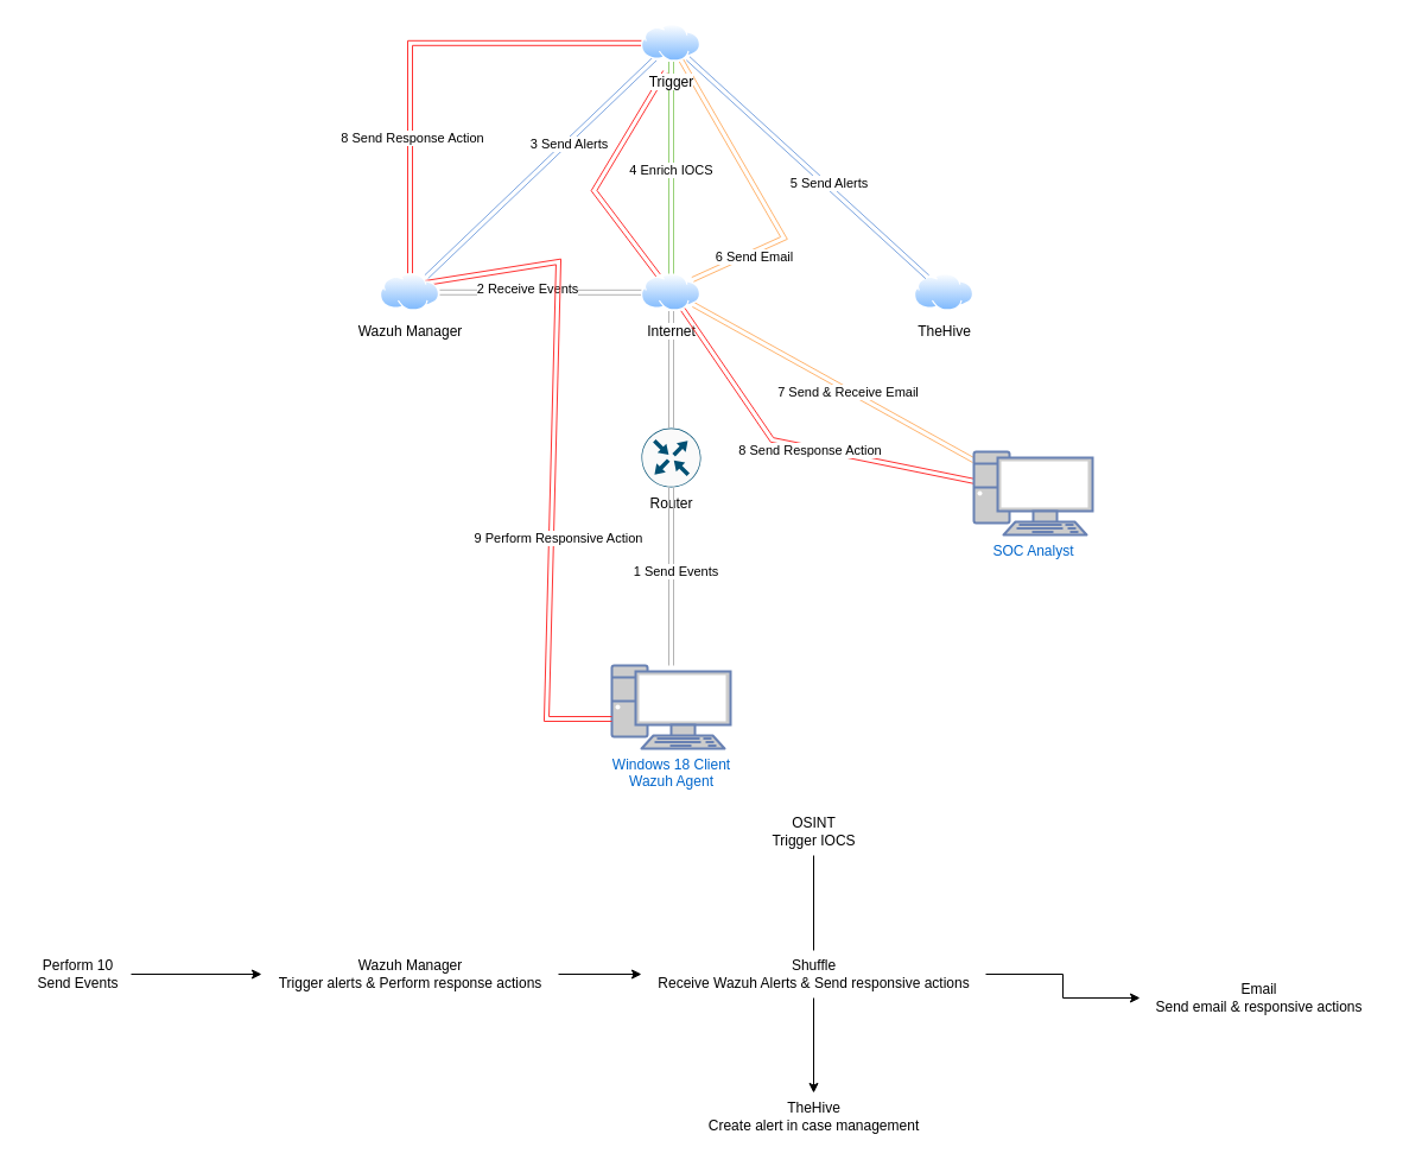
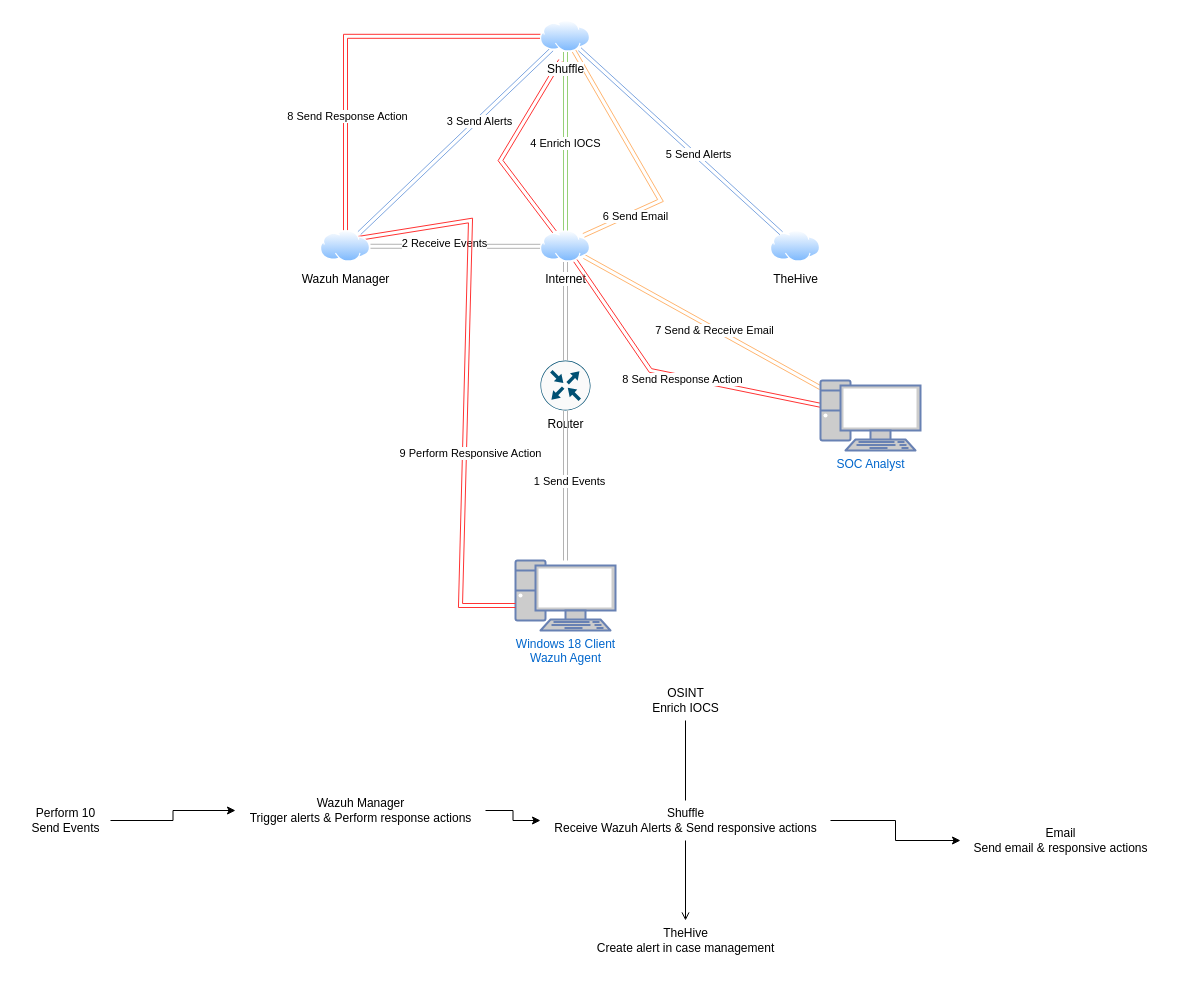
- <mxCell id="22" value="Trigger" style="image;aspect=fixed;perimeter=ellipsePerimeter;html=1;align=center;shadow=0;dashed=0;spacingTop=3;image=img/lib/active_directory/internet_cloud.svg;" vertex="1" parent="1"><mxGeometry x="540" y="20" width="50" height="31.5" as="geometry" /></mxCell>
+ <mxCell id="22" value="Shuffle" style="image;aspect=fixed;perimeter=ellipsePerimeter;html=1;align=center;shadow=0;dashed=0;spacingTop=3;image=img/lib/active_directory/internet_cloud.svg;" vertex="1" parent="1"><mxGeometry x="540" y="20" width="50" height="31.5" as="geometry" /></mxCell>
- <mxCell id="39" value="OSINT&lt;div&gt;Trigger IOCS&lt;/div&gt;" style="text;html=1;align=center;verticalAlign=middle;resizable=0;points=[];autosize=1;strokeColor=none;fillColor=none;" vertex="1" parent="1"><mxGeometry x="640" y="680" width="90" height="40" as="geometry" /></mxCell>
+ <mxCell id="39" value="OSINT&lt;div&gt;Enrich IOCS&lt;/div&gt;" style="text;html=1;align=center;verticalAlign=middle;resizable=0;points=[];autosize=1;strokeColor=none;fillColor=none;" vertex="1" parent="1"><mxGeometry x="640" y="680" width="90" height="40" as="geometry" /></mxCell>
- <mxCell id="34" value="Wazuh Manager&lt;div&gt;Trigger alerts &amp;amp; Perform response actions&lt;/div&gt;" style="text;html=1;align=center;verticalAlign=middle;resizable=0;points=[];autosize=1;strokeColor=none;fillColor=none;" vertex="1" parent="1"><mxGeometry x="220" y="800" width="250" height="40" as="geometry" /></mxCell>
+ <mxCell id="34" value="Wazuh Manager&lt;div&gt;Trigger alerts &amp;amp; Perform response actions&lt;/div&gt;" style="text;html=1;align=center;verticalAlign=middle;resizable=0;points=[];autosize=1;strokeColor=none;fillColor=none;" vertex="1" parent="1"><mxGeometry x="235" y="790" width="250" height="40" as="geometry" /></mxCell>
- <mxCell id="36" value="" style="edgeStyle=orthogonalEdgeStyle;rounded=0;orthogonalLoop=1;jettySize=auto;html=1;" edge="1" parent="1" source="38" target="40"><mxGeometry relative="1" as="geometry" /></mxCell>
+ <mxCell id="36" value="" style="edgeStyle=orthogonalEdgeStyle;rounded=0;orthogonalLoop=1;jettySize=auto;html=1;endArrow=open;" edge="1" parent="1" source="38" target="40"><mxGeometry relative="1" as="geometry" /></mxCell>
